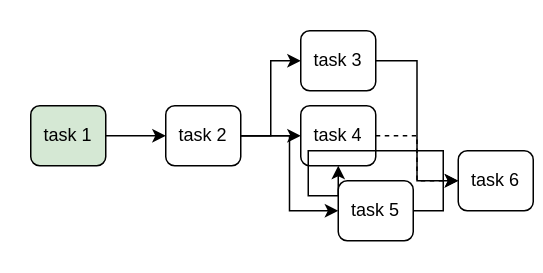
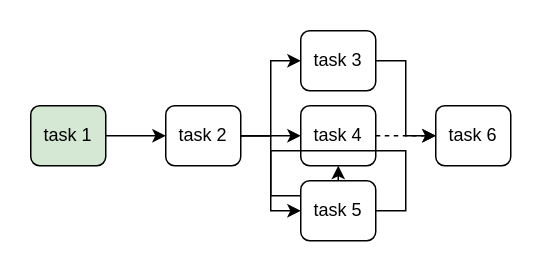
- <mxCell id="14" value="task 6" style="rounded=1;whiteSpace=wrap;html=1;" vertex="1" parent="1"><mxGeometry x="305" y="100" width="50" height="40" as="geometry" /></mxCell>
+ <mxCell id="14" value="task 6" style="rounded=1;whiteSpace=wrap;html=1;" vertex="1" parent="1"><mxGeometry x="290" y="70" width="50" height="40" as="geometry" /></mxCell>
- <mxCell id="13" value="task 5" style="rounded=1;whiteSpace=wrap;html=1;" vertex="1" parent="1"><mxGeometry x="225" y="120" width="50" height="40" as="geometry" /></mxCell>
+ <mxCell id="13" value="task 5" style="rounded=1;whiteSpace=wrap;html=1;" vertex="1" parent="1"><mxGeometry x="200" y="120" width="50" height="40" as="geometry" /></mxCell>
